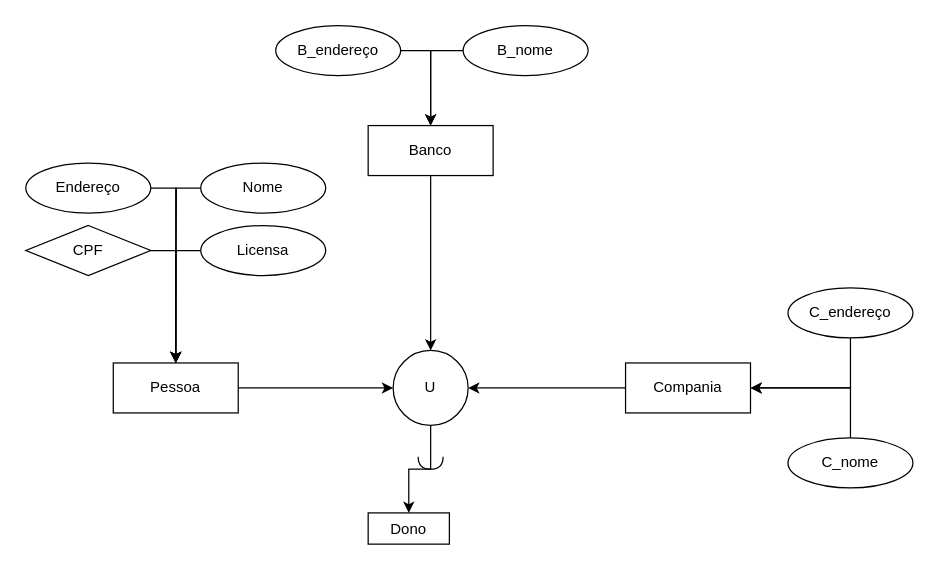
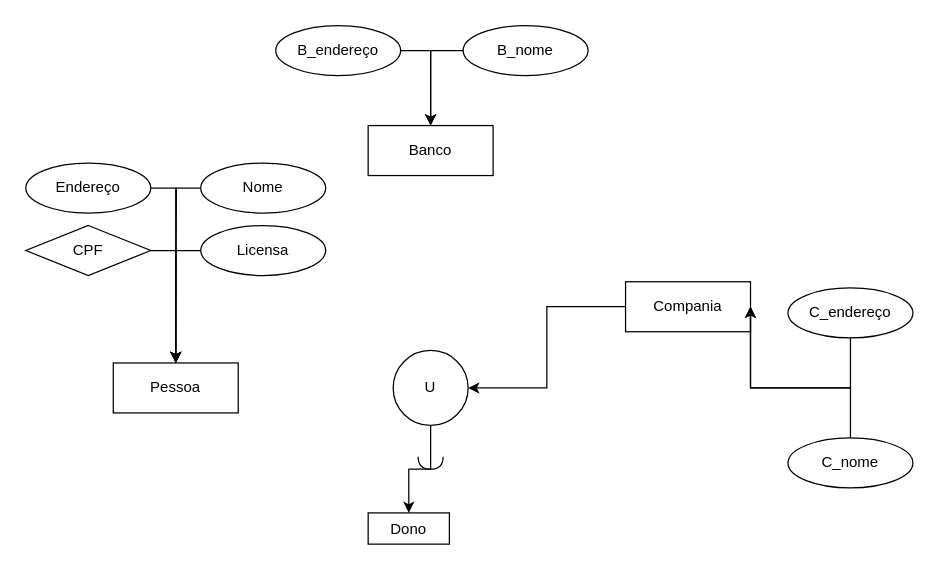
- <mxCell id="6" style="edgeStyle=orthogonalEdgeStyle;rounded=0;orthogonalLoop=1;jettySize=auto;html=1;exitX=0.5;exitY=1;exitDx=0;exitDy=0;entryX=0.5;entryY=0;entryDx=0;entryDy=0;" edge="1" parent="1" source="7" target="9"><mxGeometry relative="1" as="geometry" /></mxCell>
- <mxCell id="2" style="edgeStyle=orthogonalEdgeStyle;rounded=0;orthogonalLoop=1;jettySize=auto;html=1;exitX=1;exitY=0.5;exitDx=0;exitDy=0;" edge="1" parent="1" source="3" target="9"><mxGeometry relative="1" as="geometry" /></mxCell>
- <mxCell id="5" value="Compania" style="whiteSpace=wrap;html=1;align=center;" vertex="1" parent="1"><mxGeometry x="500" y="290" width="100" height="40" as="geometry" /></mxCell>
+ <mxCell id="5" value="Compania" style="whiteSpace=wrap;html=1;align=center;" vertex="1" parent="1"><mxGeometry x="500" y="225" width="100" height="40" as="geometry" /></mxCell>
